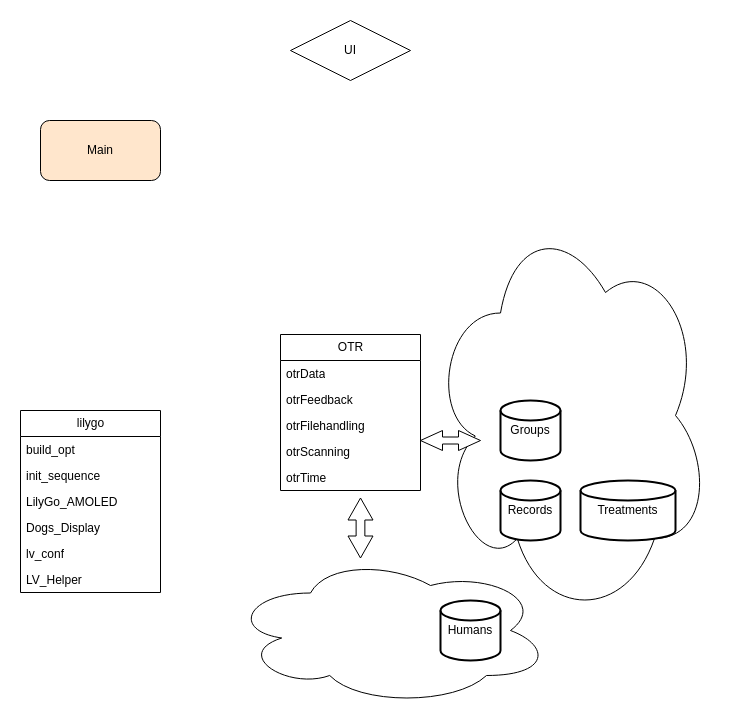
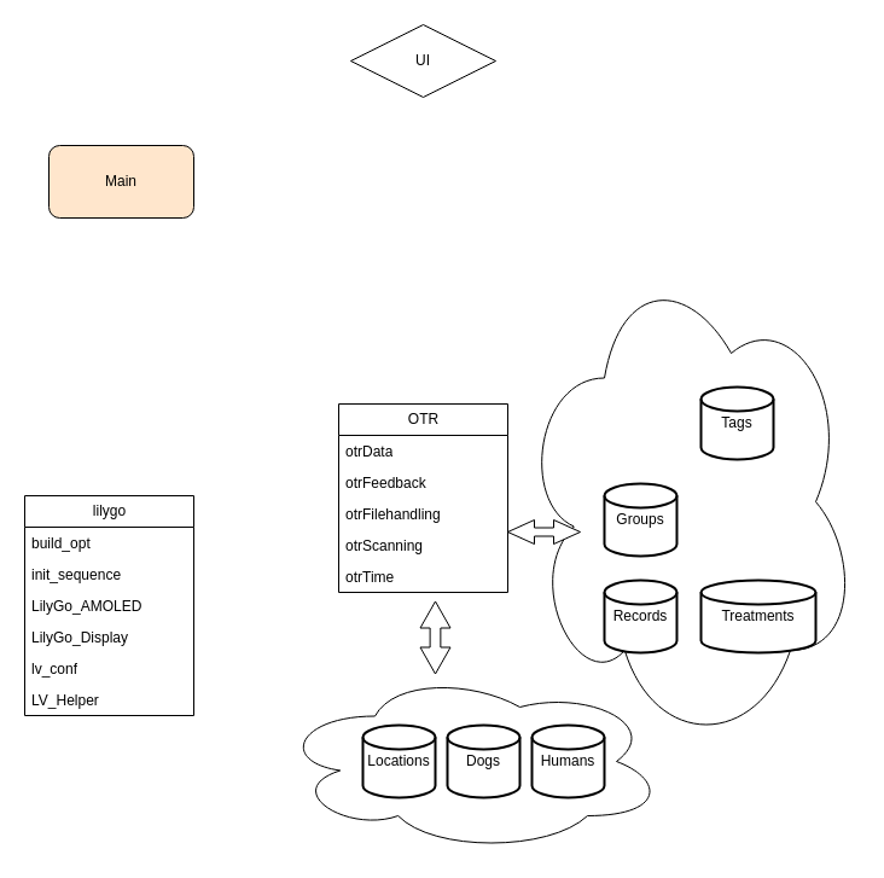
+ <mxCell id="22" value="Tags" style="strokeWidth=2;html=1;shape=mxgraph.flowchart.database;whiteSpace=wrap;" parent="11" vertex="1"><mxGeometry x="350" y="110" width="60" height="60" as="geometry" /></mxCell>
- <mxCell id="8" value="Dogs_Display" style="text;strokeColor=none;fillColor=none;align=left;verticalAlign=top;spacingLeft=4;spacingRight=4;overflow=hidden;rotatable=0;points=[[0,0.5],[1,0.5]];portConstraint=eastwest;whiteSpace=wrap;html=1;" parent="4" vertex="1"><mxGeometry y="104" width="140" height="26" as="geometry" /></mxCell>
+ <mxCell id="8" value="LilyGo_Display" style="text;strokeColor=none;fillColor=none;align=left;verticalAlign=top;spacingLeft=4;spacingRight=4;overflow=hidden;rotatable=0;points=[[0,0.5],[1,0.5]];portConstraint=eastwest;whiteSpace=wrap;html=1;" parent="4" vertex="1"><mxGeometry y="104" width="140" height="26" as="geometry" /></mxCell>
+ <mxCell id="24" value="Locations" style="strokeWidth=2;html=1;shape=mxgraph.flowchart.database;whiteSpace=wrap;" parent="11" vertex="1"><mxGeometry x="70" y="390" width="60" height="60" as="geometry" /></mxCell>
+ <mxCell id="25" value="Dogs" style="strokeWidth=2;html=1;shape=mxgraph.flowchart.database;whiteSpace=wrap;" parent="11" vertex="1"><mxGeometry x="140" y="390" width="60" height="60" as="geometry" /></mxCell>
